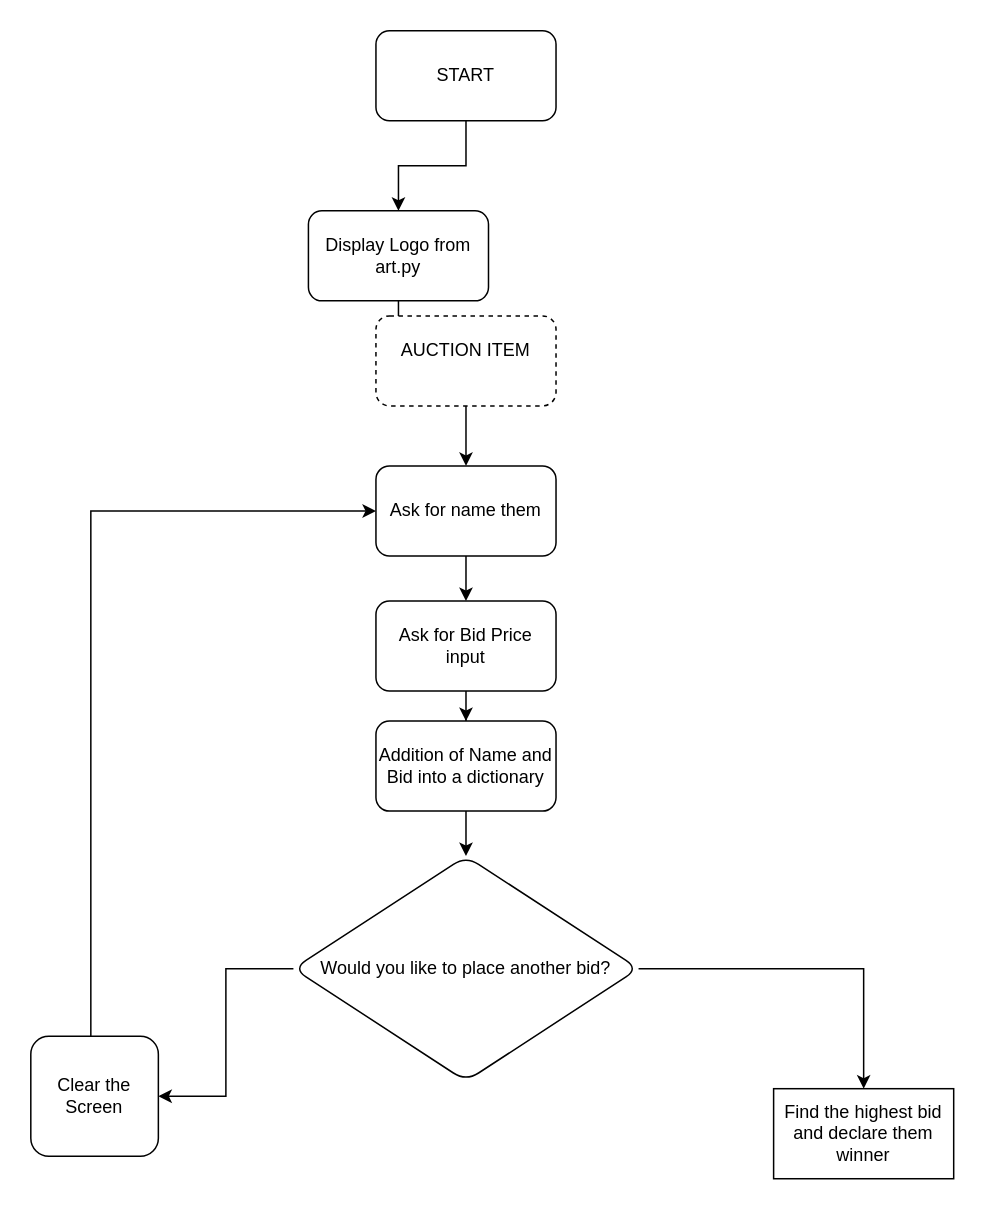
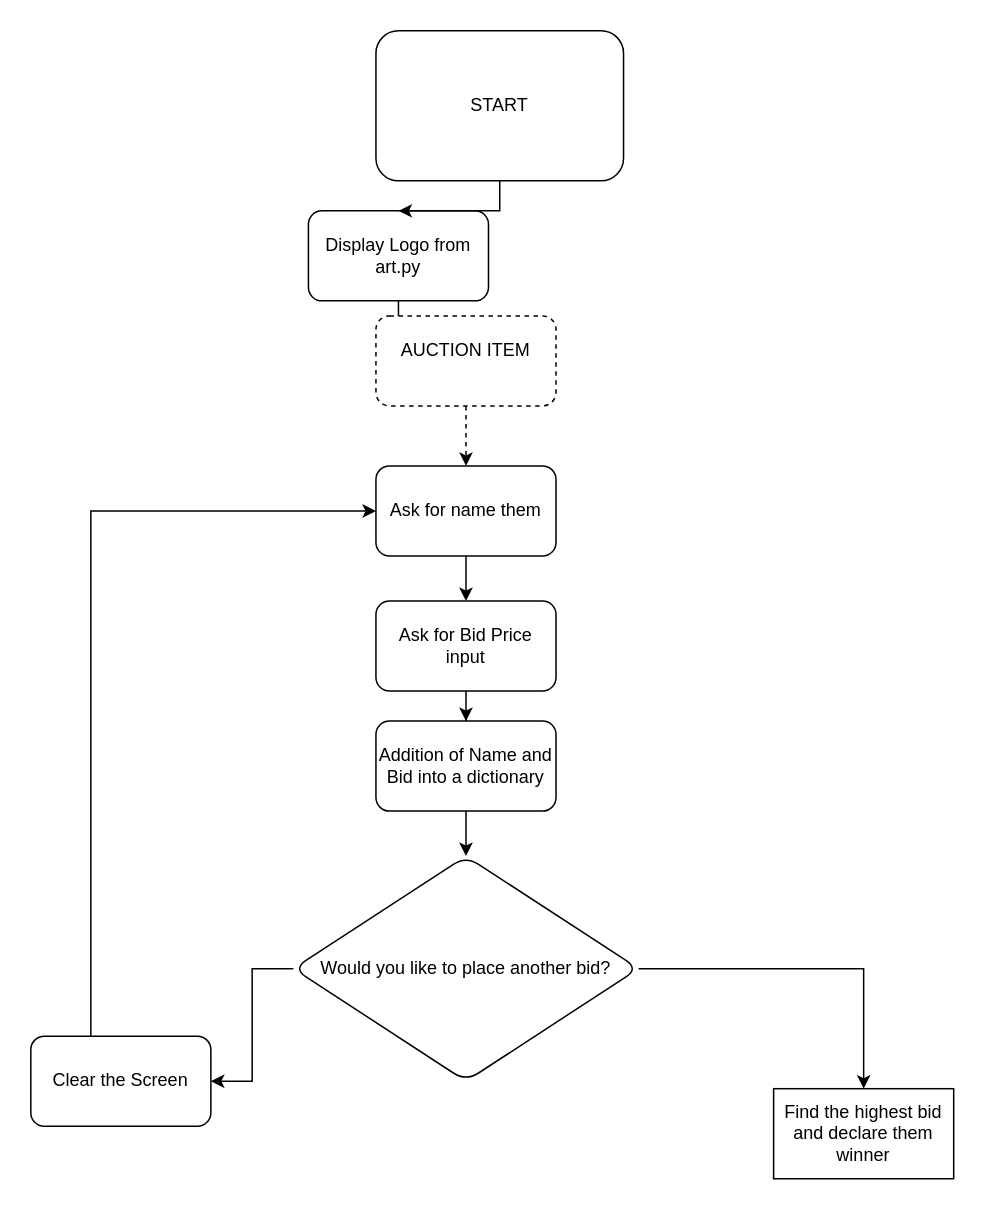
- <mxCell id="10" value="START" style="rounded=1;whiteSpace=wrap;html=1;" vertex="1" parent="1"><mxGeometry x="250" y="20" width="120" height="60" as="geometry" /></mxCell>
+ <mxCell id="10" value="START" style="rounded=1;whiteSpace=wrap;html=1;" vertex="1" parent="1"><mxGeometry x="250" y="20" width="165" height="100" as="geometry" /></mxCell>
- <mxCell id="4" value="" style="edgeStyle=orthogonalEdgeStyle;rounded=0;orthogonalLoop=1;jettySize=auto;html=1;" edge="1" parent="1" source="5" target="7"><mxGeometry relative="1" as="geometry" /></mxCell>
+ <mxCell id="4" value="" style="edgeStyle=orthogonalEdgeStyle;rounded=0;orthogonalLoop=1;jettySize=auto;html=1;dashed=1;" edge="1" parent="1" source="5" target="7"><mxGeometry relative="1" as="geometry" /></mxCell>
- <mxCell id="19" value="&lt;div&gt;Clear the Screen&lt;/div&gt;" style="whiteSpace=wrap;html=1;rounded=1;" vertex="1" parent="1"><mxGeometry x="20" y="690" width="85" height="80" as="geometry" /></mxCell>
+ <mxCell id="19" value="&lt;div&gt;Clear the Screen&lt;/div&gt;" style="whiteSpace=wrap;html=1;rounded=1;" vertex="1" parent="1"><mxGeometry x="20" y="690" width="120" height="60" as="geometry" /></mxCell>
